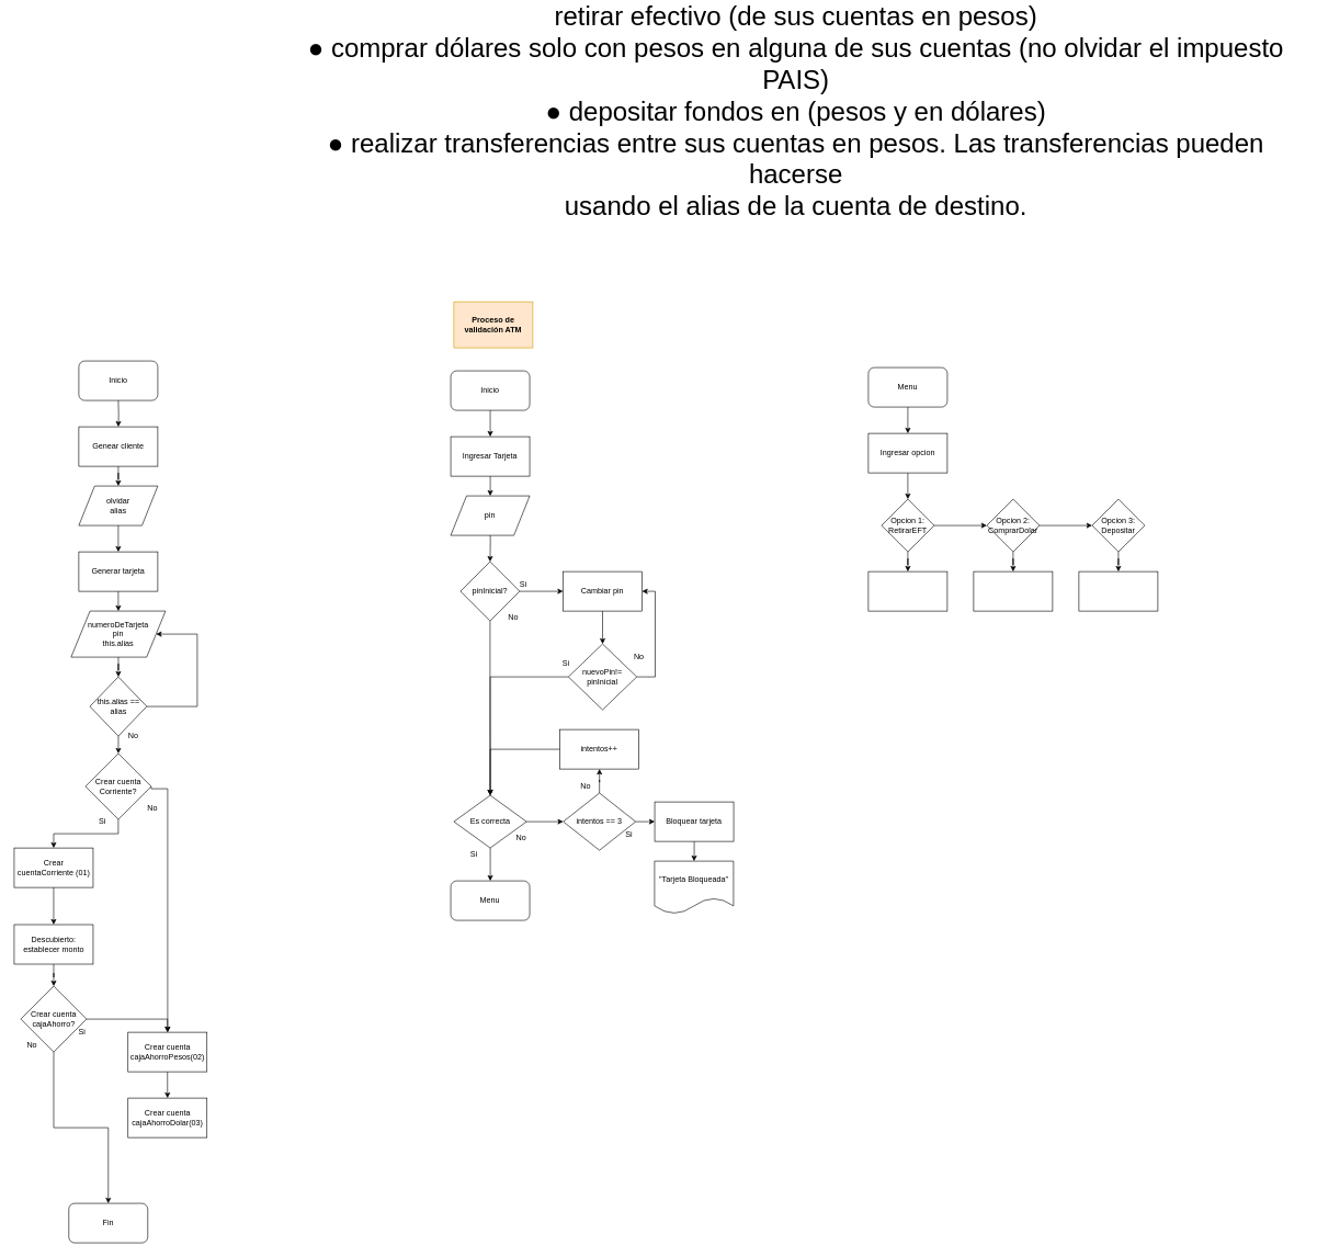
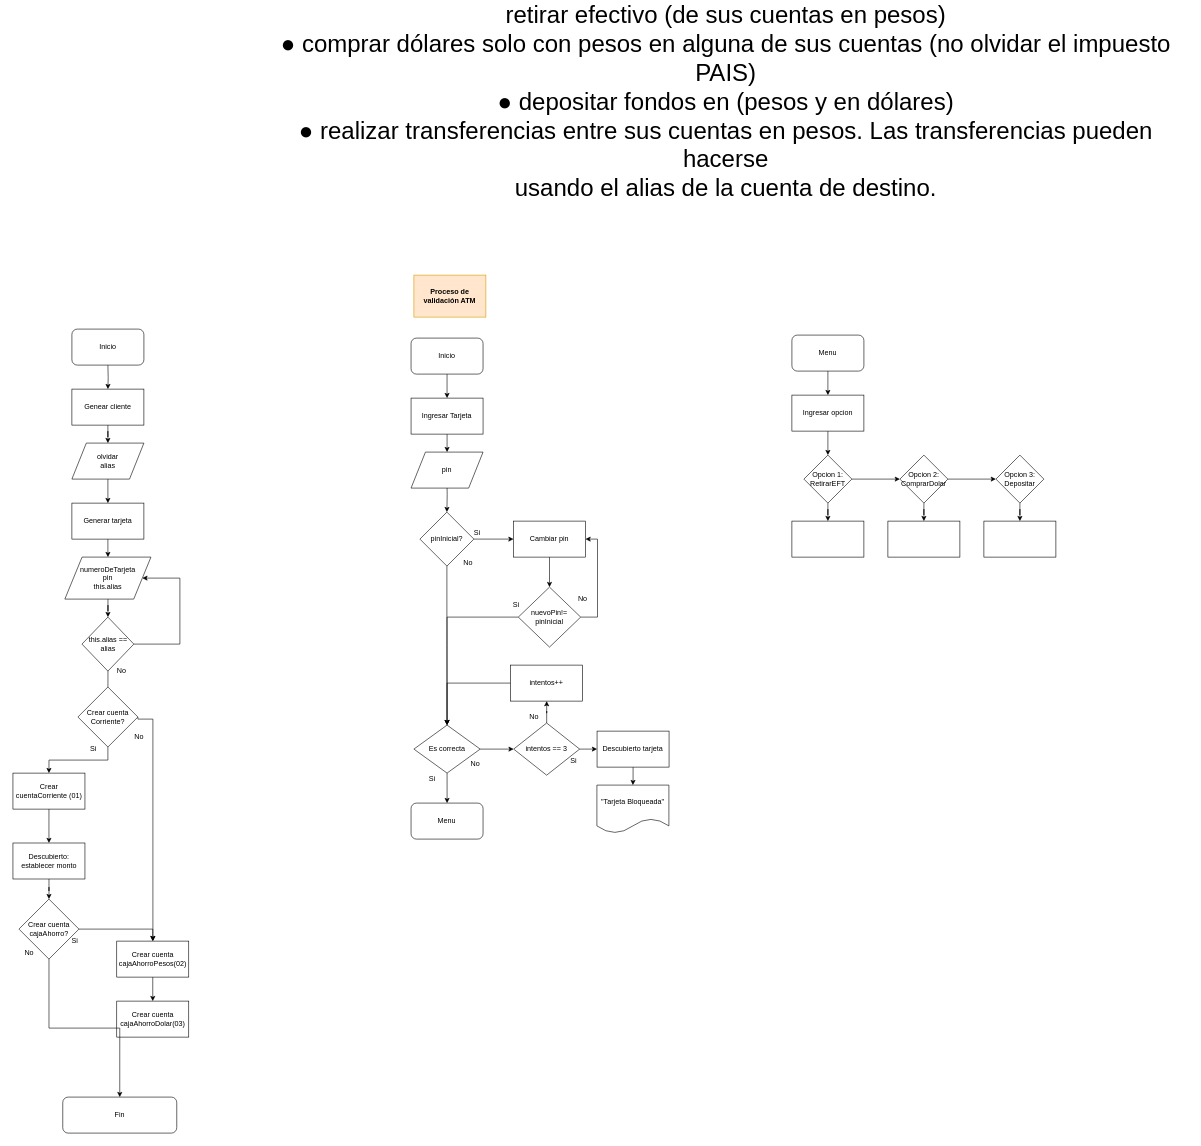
- <mxCell id="69" value="" style="edgeStyle=orthogonalEdgeStyle;rounded=0;orthogonalLoop=1;jettySize=auto;html=1;fontSize=12;" edge="1" parent="1" source="70" target="9"><mxGeometry relative="1" as="geometry" /></mxCell>
+ <mxCell id="69" value="" style="edgeStyle=orthogonalEdgeStyle;rounded=0;orthogonalLoop=1;jettySize=auto;html=1;fontSize=12;endArrow=none;" edge="1" parent="1" source="70" target="9"><mxGeometry relative="1" as="geometry" /></mxCell>
- <mxCell id="44" value="Bloquear tarjeta" style="rounded=0;whiteSpace=wrap;html=1;" vertex="1" parent="1"><mxGeometry x="994.25" y="1150" width="120" height="60" as="geometry" /></mxCell>
+ <mxCell id="44" value="Descubierto tarjeta" style="rounded=0;whiteSpace=wrap;html=1;" vertex="1" parent="1"><mxGeometry x="994.25" y="1150" width="120" height="60" as="geometry" /></mxCell>
- <mxCell id="19" value="Fin" style="rounded=1;whiteSpace=wrap;html=1;" vertex="1" parent="1"><mxGeometry x="103.75" y="1760" width="120" height="60" as="geometry" /></mxCell>
+ <mxCell id="19" value="Fin" style="rounded=1;whiteSpace=wrap;html=1;" vertex="1" parent="1"><mxGeometry x="103.75" y="1760" width="190" height="60" as="geometry" /></mxCell>
